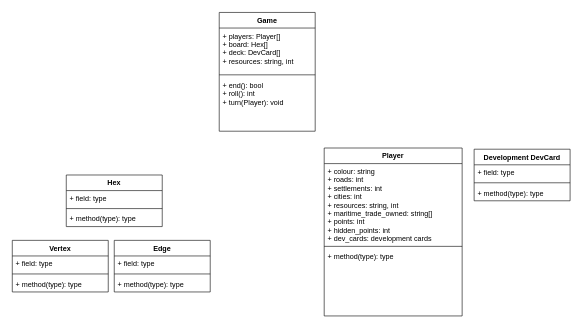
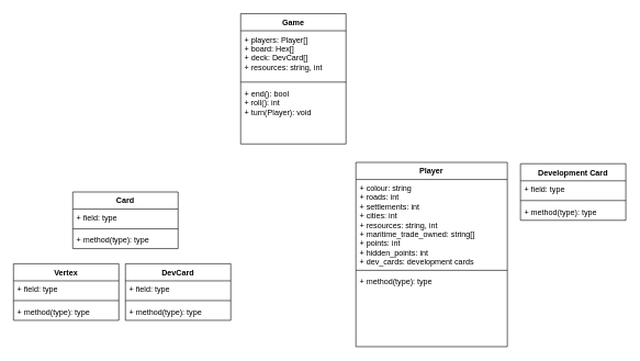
- <mxCell id="10" value="Development DevCard" style="swimlane;fontStyle=1;align=center;verticalAlign=top;childLayout=stackLayout;horizontal=1;startSize=26;horizontalStack=0;resizeParent=1;resizeParentMax=0;resizeLast=0;collapsible=1;marginBottom=0;" vertex="1" parent="1"><mxGeometry x="790" y="248" width="160" height="86" as="geometry" /></mxCell>
+ <mxCell id="10" value="Development Card" style="swimlane;fontStyle=1;align=center;verticalAlign=top;childLayout=stackLayout;horizontal=1;startSize=26;horizontalStack=0;resizeParent=1;resizeParentMax=0;resizeLast=0;collapsible=1;marginBottom=0;" vertex="1" parent="1"><mxGeometry x="790" y="248" width="160" height="86" as="geometry" /></mxCell>
- <mxCell id="14" value="Hex" style="swimlane;fontStyle=1;align=center;verticalAlign=top;childLayout=stackLayout;horizontal=1;startSize=26;horizontalStack=0;resizeParent=1;resizeParentMax=0;resizeLast=0;collapsible=1;marginBottom=0;" vertex="1" parent="1"><mxGeometry x="110" y="291" width="160" height="86" as="geometry" /></mxCell>
+ <mxCell id="14" value="Card" style="swimlane;fontStyle=1;align=center;verticalAlign=top;childLayout=stackLayout;horizontal=1;startSize=26;horizontalStack=0;resizeParent=1;resizeParentMax=0;resizeLast=0;collapsible=1;marginBottom=0;" vertex="1" parent="1"><mxGeometry x="110" y="291" width="160" height="86" as="geometry" /></mxCell>
- <mxCell id="18" value="Edge" style="swimlane;fontStyle=1;align=center;verticalAlign=top;childLayout=stackLayout;horizontal=1;startSize=26;horizontalStack=0;resizeParent=1;resizeParentMax=0;resizeLast=0;collapsible=1;marginBottom=0;" vertex="1" parent="1"><mxGeometry x="190" y="400" width="160" height="86" as="geometry" /></mxCell>
+ <mxCell id="18" value="DevCard" style="swimlane;fontStyle=1;align=center;verticalAlign=top;childLayout=stackLayout;horizontal=1;startSize=26;horizontalStack=0;resizeParent=1;resizeParentMax=0;resizeLast=0;collapsible=1;marginBottom=0;" vertex="1" parent="1"><mxGeometry x="190" y="400" width="160" height="86" as="geometry" /></mxCell>
